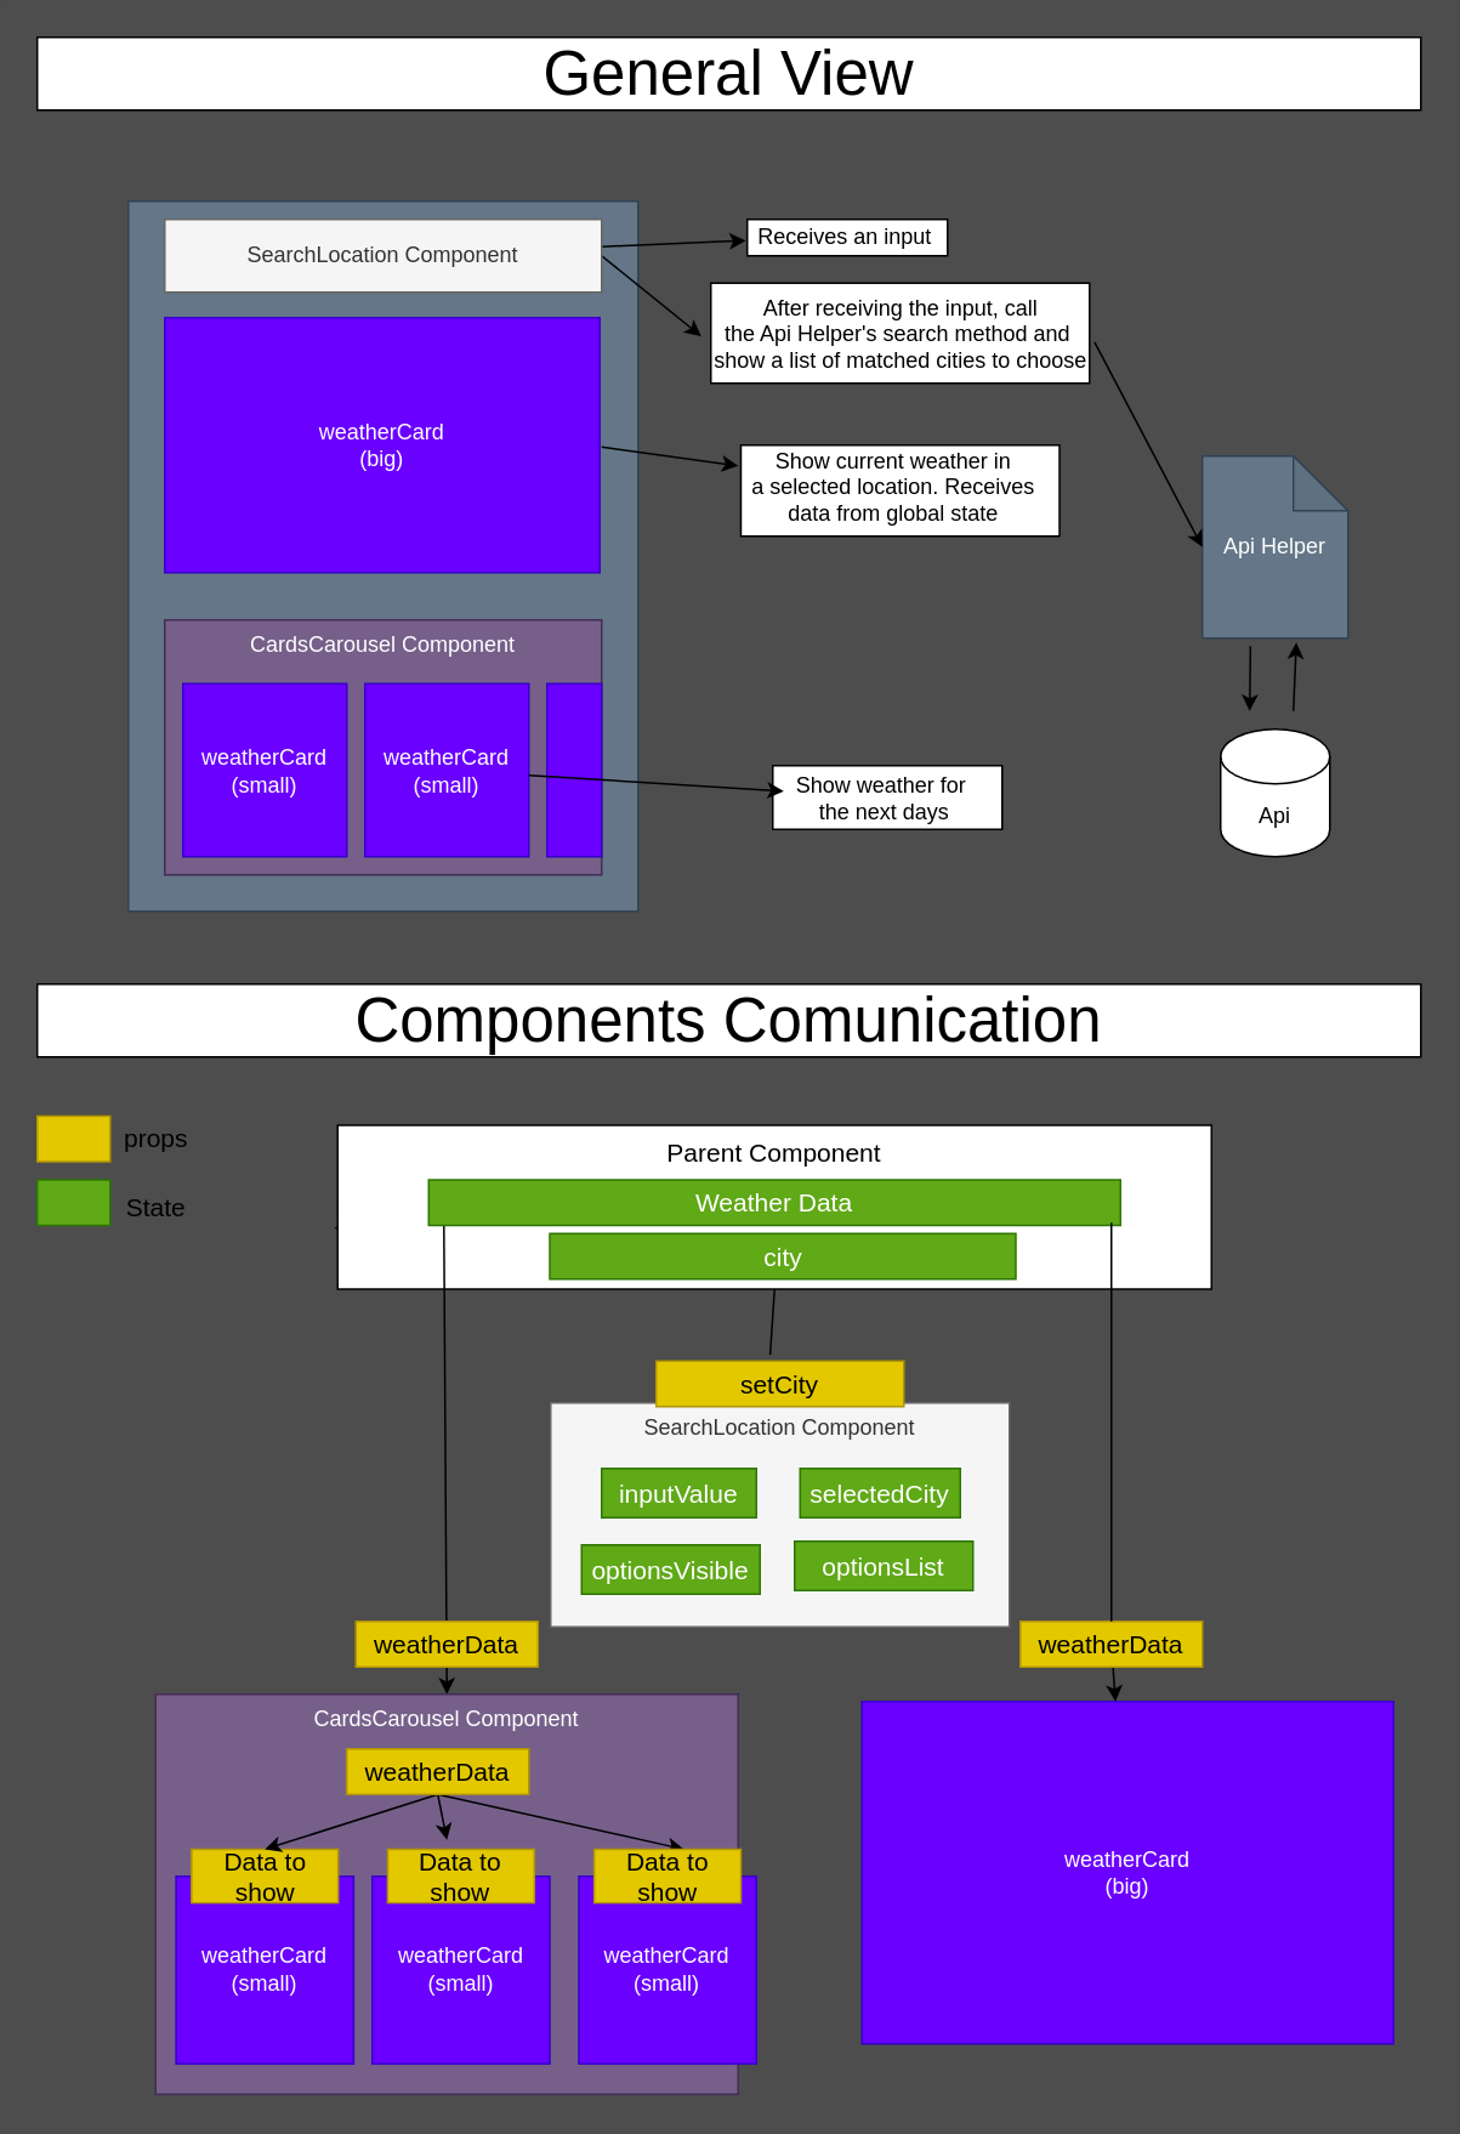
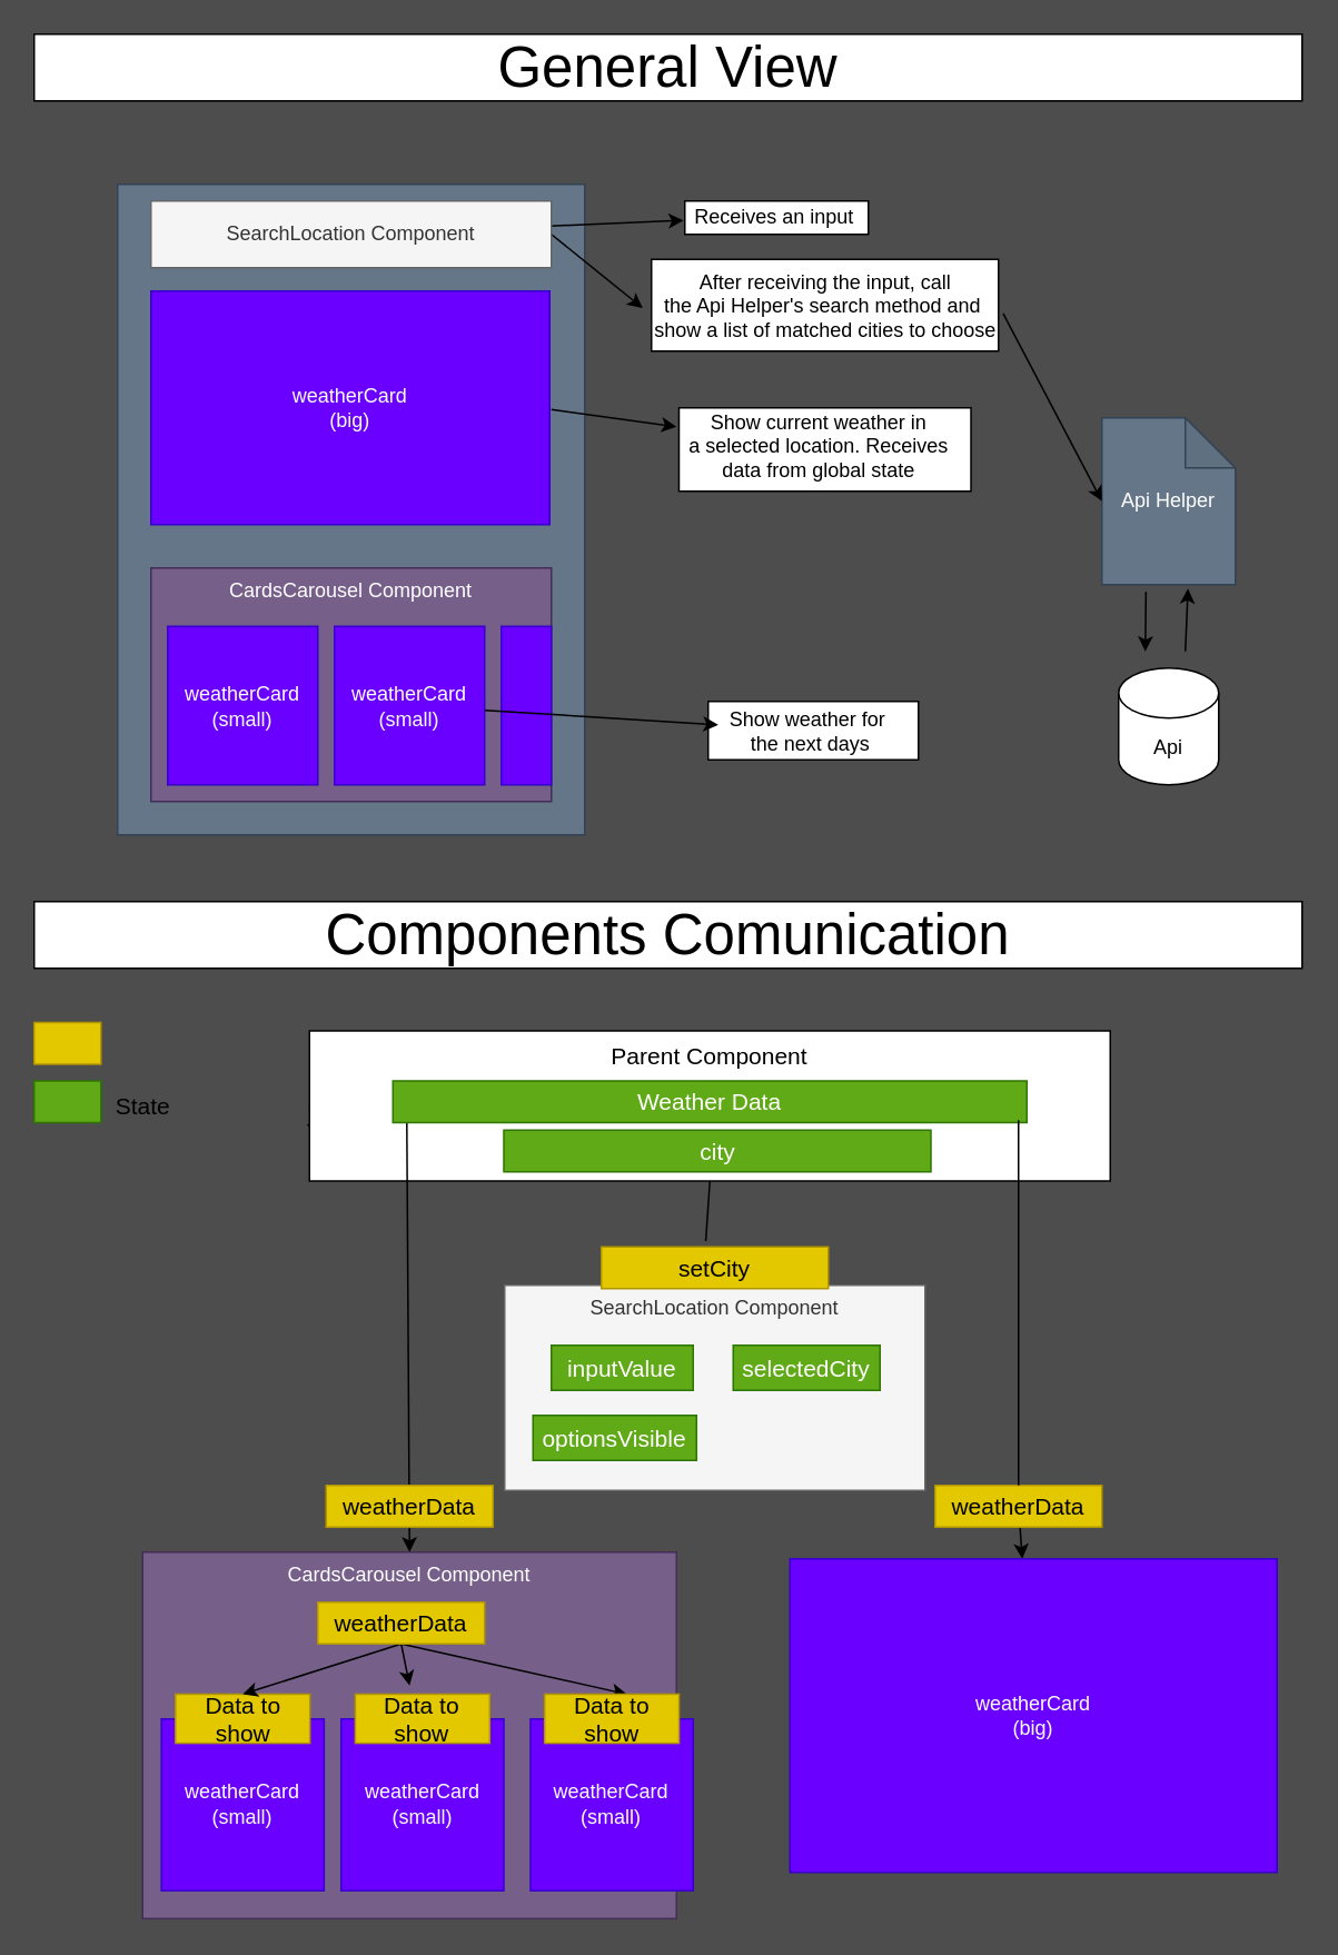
- <mxCell id="29" value="props" style="text;html=1;align=center;verticalAlign=middle;resizable=0;points=[];autosize=1;strokeColor=none;fillColor=none;fontSize=14;" parent="1" vertex="1"><mxGeometry x="60" y="615" width="50" height="20" as="geometry" /></mxCell>
- <mxCell id="55" value="optionsList" style="rounded=0;whiteSpace=wrap;html=1;fontSize=14;fillColor=#60a917;strokeColor=#2D7600;fontColor=#ffffff;" parent="1" vertex="1"><mxGeometry x="436" y="846" width="98" height="27" as="geometry" /></mxCell>
